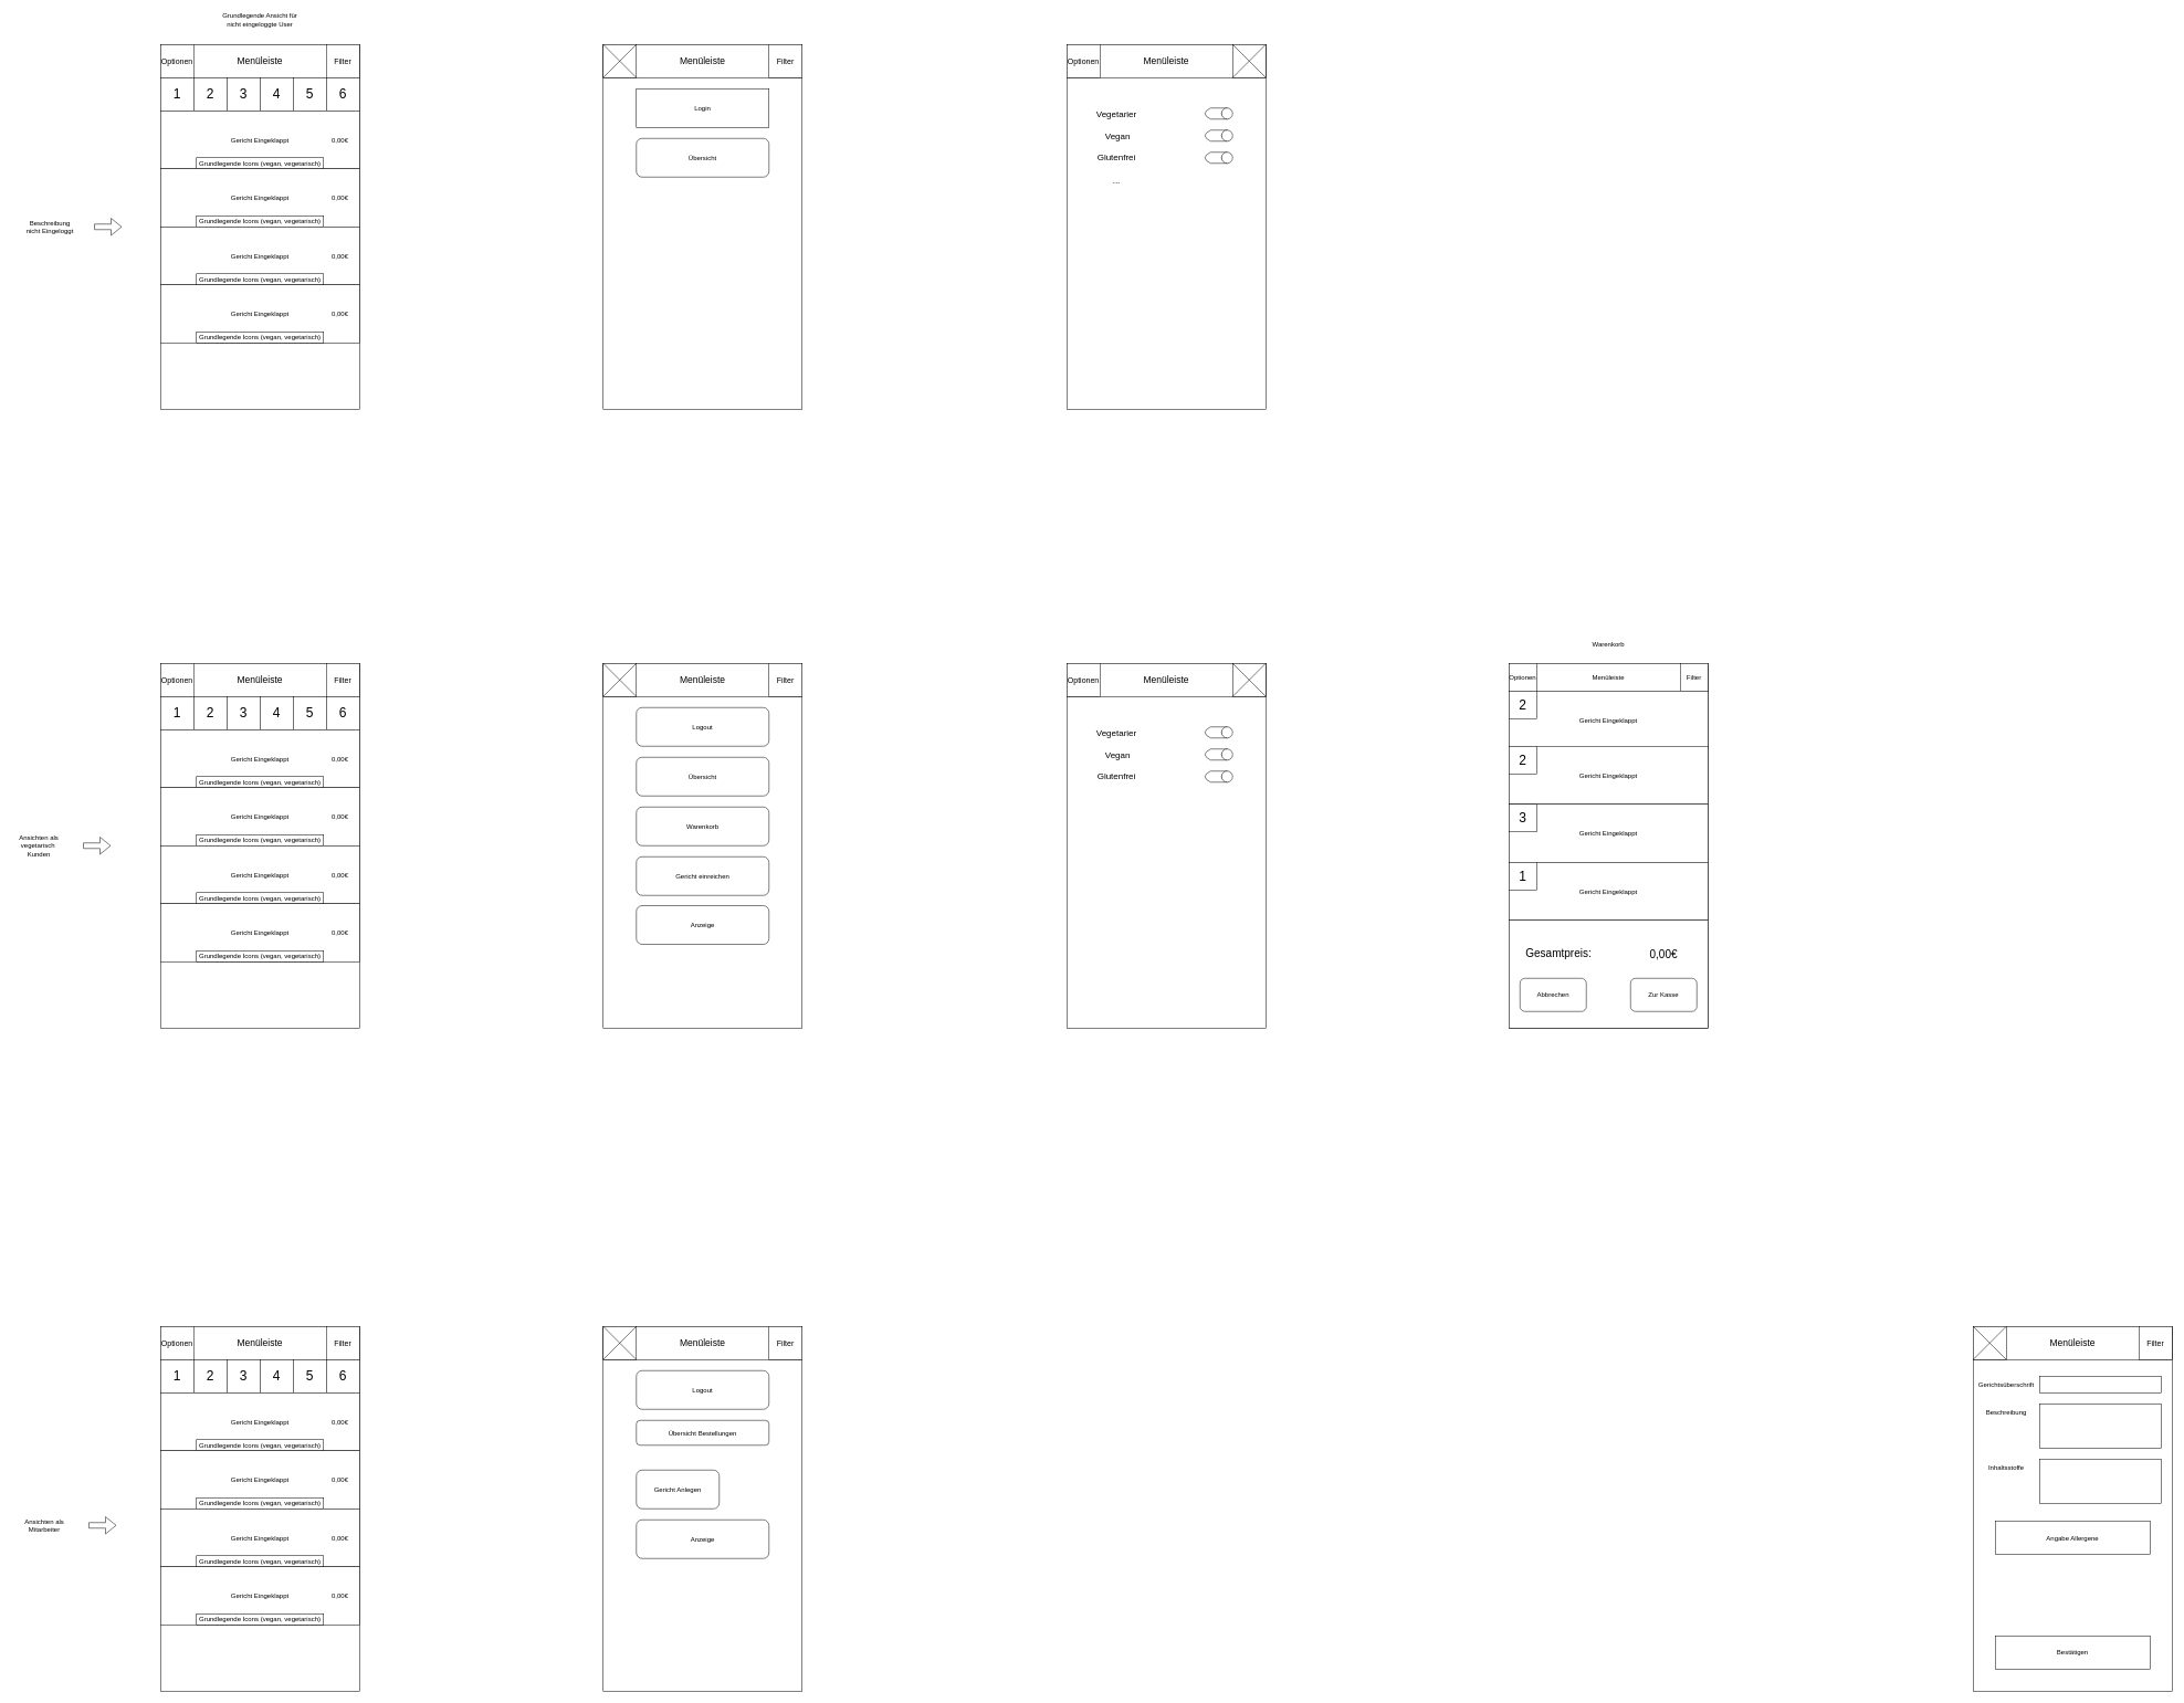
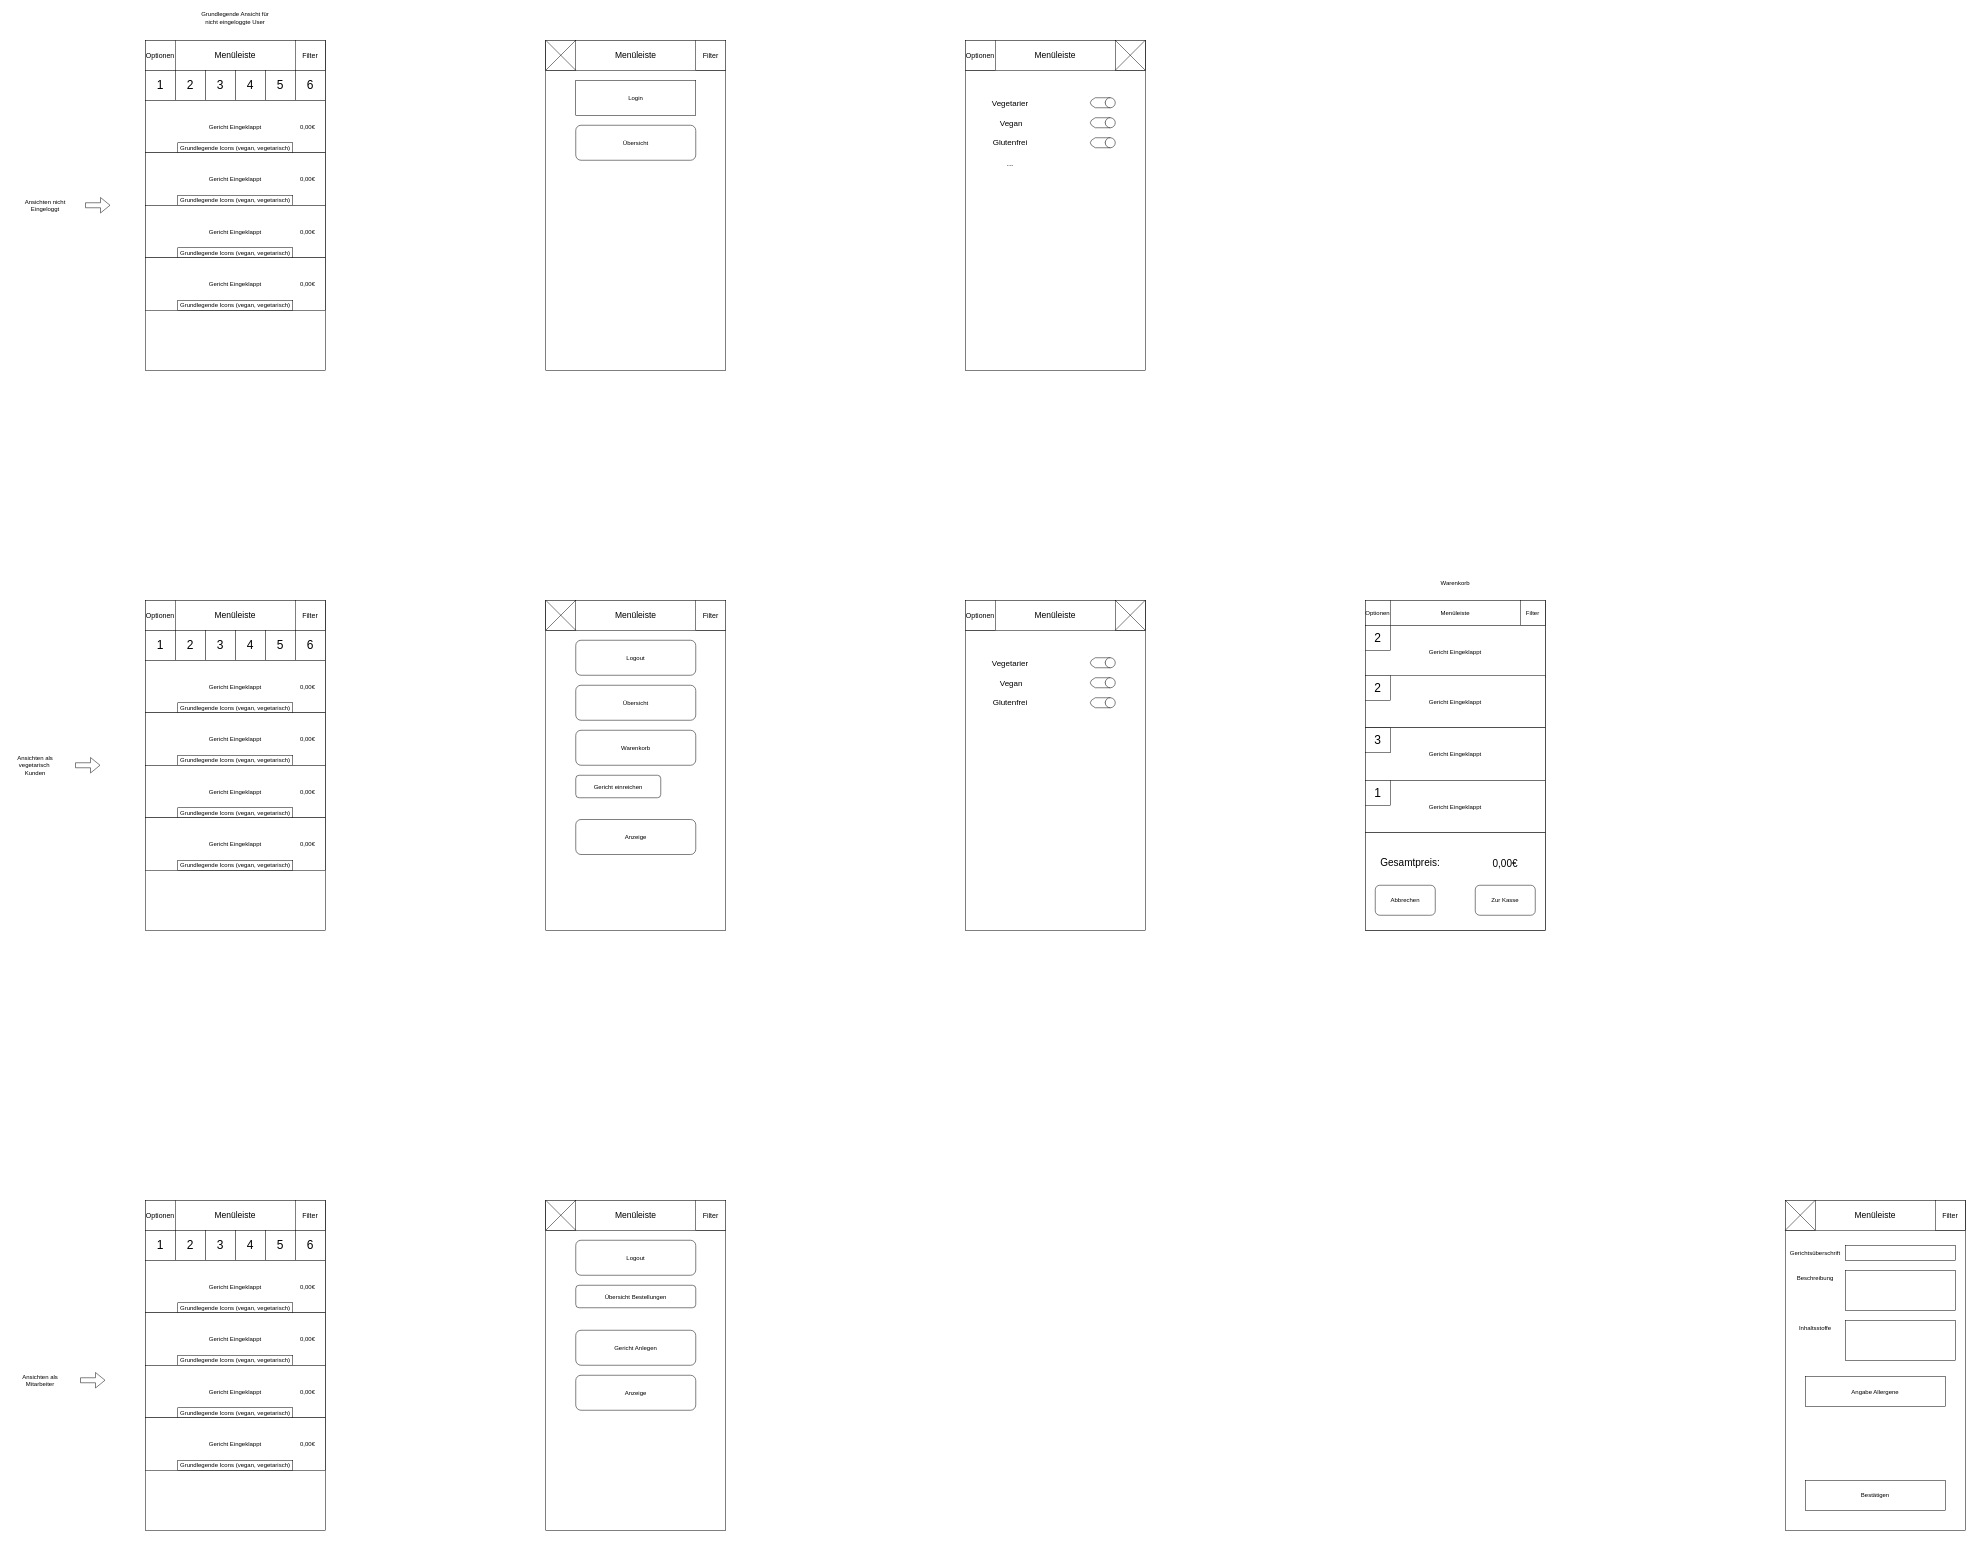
- <mxCell id="190" value="Beschreibung nicht Eingeloggt" style="text;html=1;align=center;verticalAlign=middle;whiteSpace=wrap;rounded=0;" parent="188" vertex="1"><mxGeometry width="100" height="80" as="geometry" /></mxCell>
+ <mxCell id="190" value="Ansichten nicht Eingeloggt" style="text;html=1;align=center;verticalAlign=middle;whiteSpace=wrap;rounded=0;" parent="188" vertex="1"><mxGeometry width="100" height="80" as="geometry" /></mxCell>
- <mxCell id="55" value="Gericht einreichen" style="rounded=1;whiteSpace=wrap;html=1;" parent="1" vertex="1"><mxGeometry x="1151" y="1550" width="240" height="70" as="geometry" /></mxCell>
+ <mxCell id="55" value="Gericht einreichen" style="rounded=1;whiteSpace=wrap;html=1;" parent="1" vertex="1"><mxGeometry x="1151" y="1550" width="170" height="45" as="geometry" /></mxCell>
- <mxCell id="66" value="Gericht Anlegen" style="rounded=1;whiteSpace=wrap;html=1;" parent="1" vertex="1"><mxGeometry x="1151" y="2660" width="150" height="70" as="geometry" /></mxCell>
+ <mxCell id="66" value="Gericht Anlegen" style="rounded=1;whiteSpace=wrap;html=1;" parent="1" vertex="1"><mxGeometry x="1151" y="2660" width="240" height="70" as="geometry" /></mxCell>
